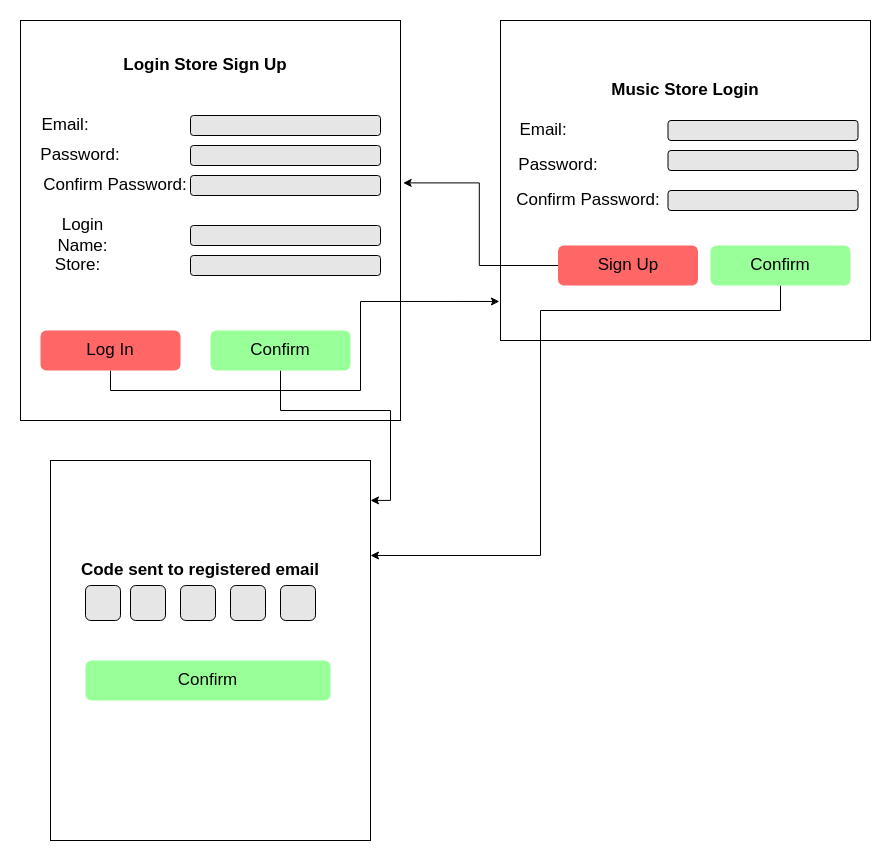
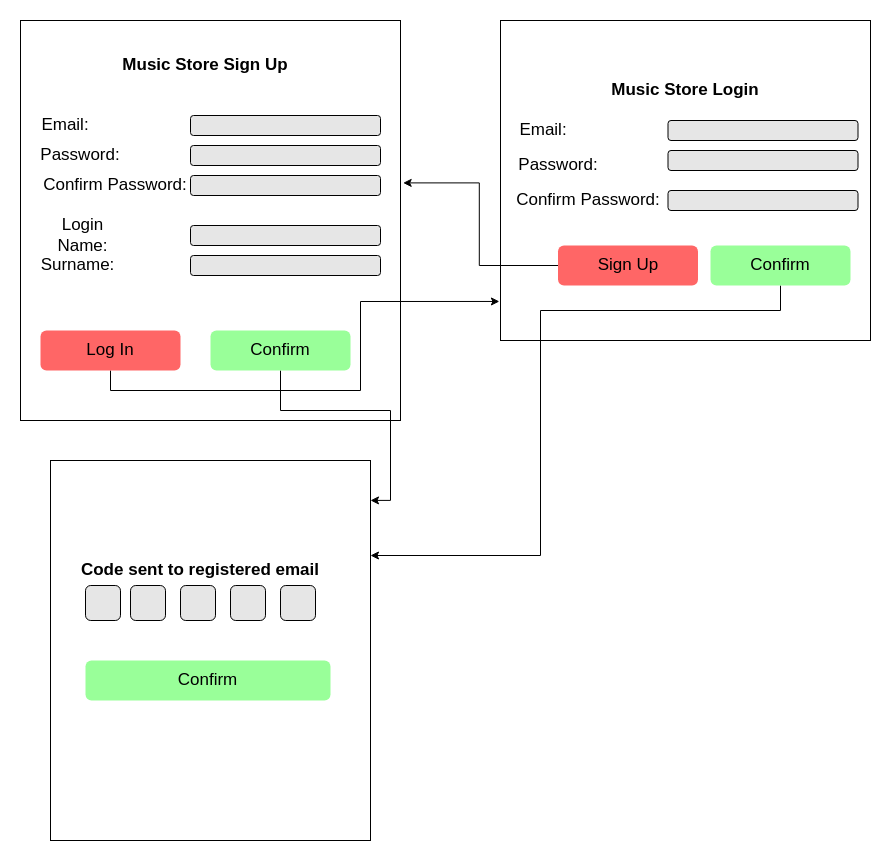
- <mxCell id="5" value="&lt;p style=&quot;line-height: 1.2; font-size: 17px;&quot;&gt;&lt;b&gt;Login Store Sign Up&lt;/b&gt;&lt;/p&gt;" style="text;html=1;strokeColor=none;fillColor=none;align=center;verticalAlign=middle;whiteSpace=wrap;rounded=0;" vertex="1" parent="1"><mxGeometry x="120" y="50" width="170" height="30" as="geometry" /></mxCell>
+ <mxCell id="5" value="&lt;p style=&quot;line-height: 1.2; font-size: 17px;&quot;&gt;&lt;b&gt;Music Store Sign Up&lt;/b&gt;&lt;/p&gt;" style="text;html=1;strokeColor=none;fillColor=none;align=center;verticalAlign=middle;whiteSpace=wrap;rounded=0;" vertex="1" parent="1"><mxGeometry x="120" y="50" width="170" height="30" as="geometry" /></mxCell>
- <mxCell id="11" value="Store:" style="text;html=1;strokeColor=none;fillColor=none;align=center;verticalAlign=middle;whiteSpace=wrap;rounded=0;fontSize=17;" vertex="1" parent="1"><mxGeometry x="35" y="250" width="85" height="30" as="geometry" /></mxCell>
+ <mxCell id="11" value="Surname:" style="text;html=1;strokeColor=none;fillColor=none;align=center;verticalAlign=middle;whiteSpace=wrap;rounded=0;fontSize=17;" vertex="1" parent="1"><mxGeometry x="35" y="250" width="85" height="30" as="geometry" /></mxCell>
